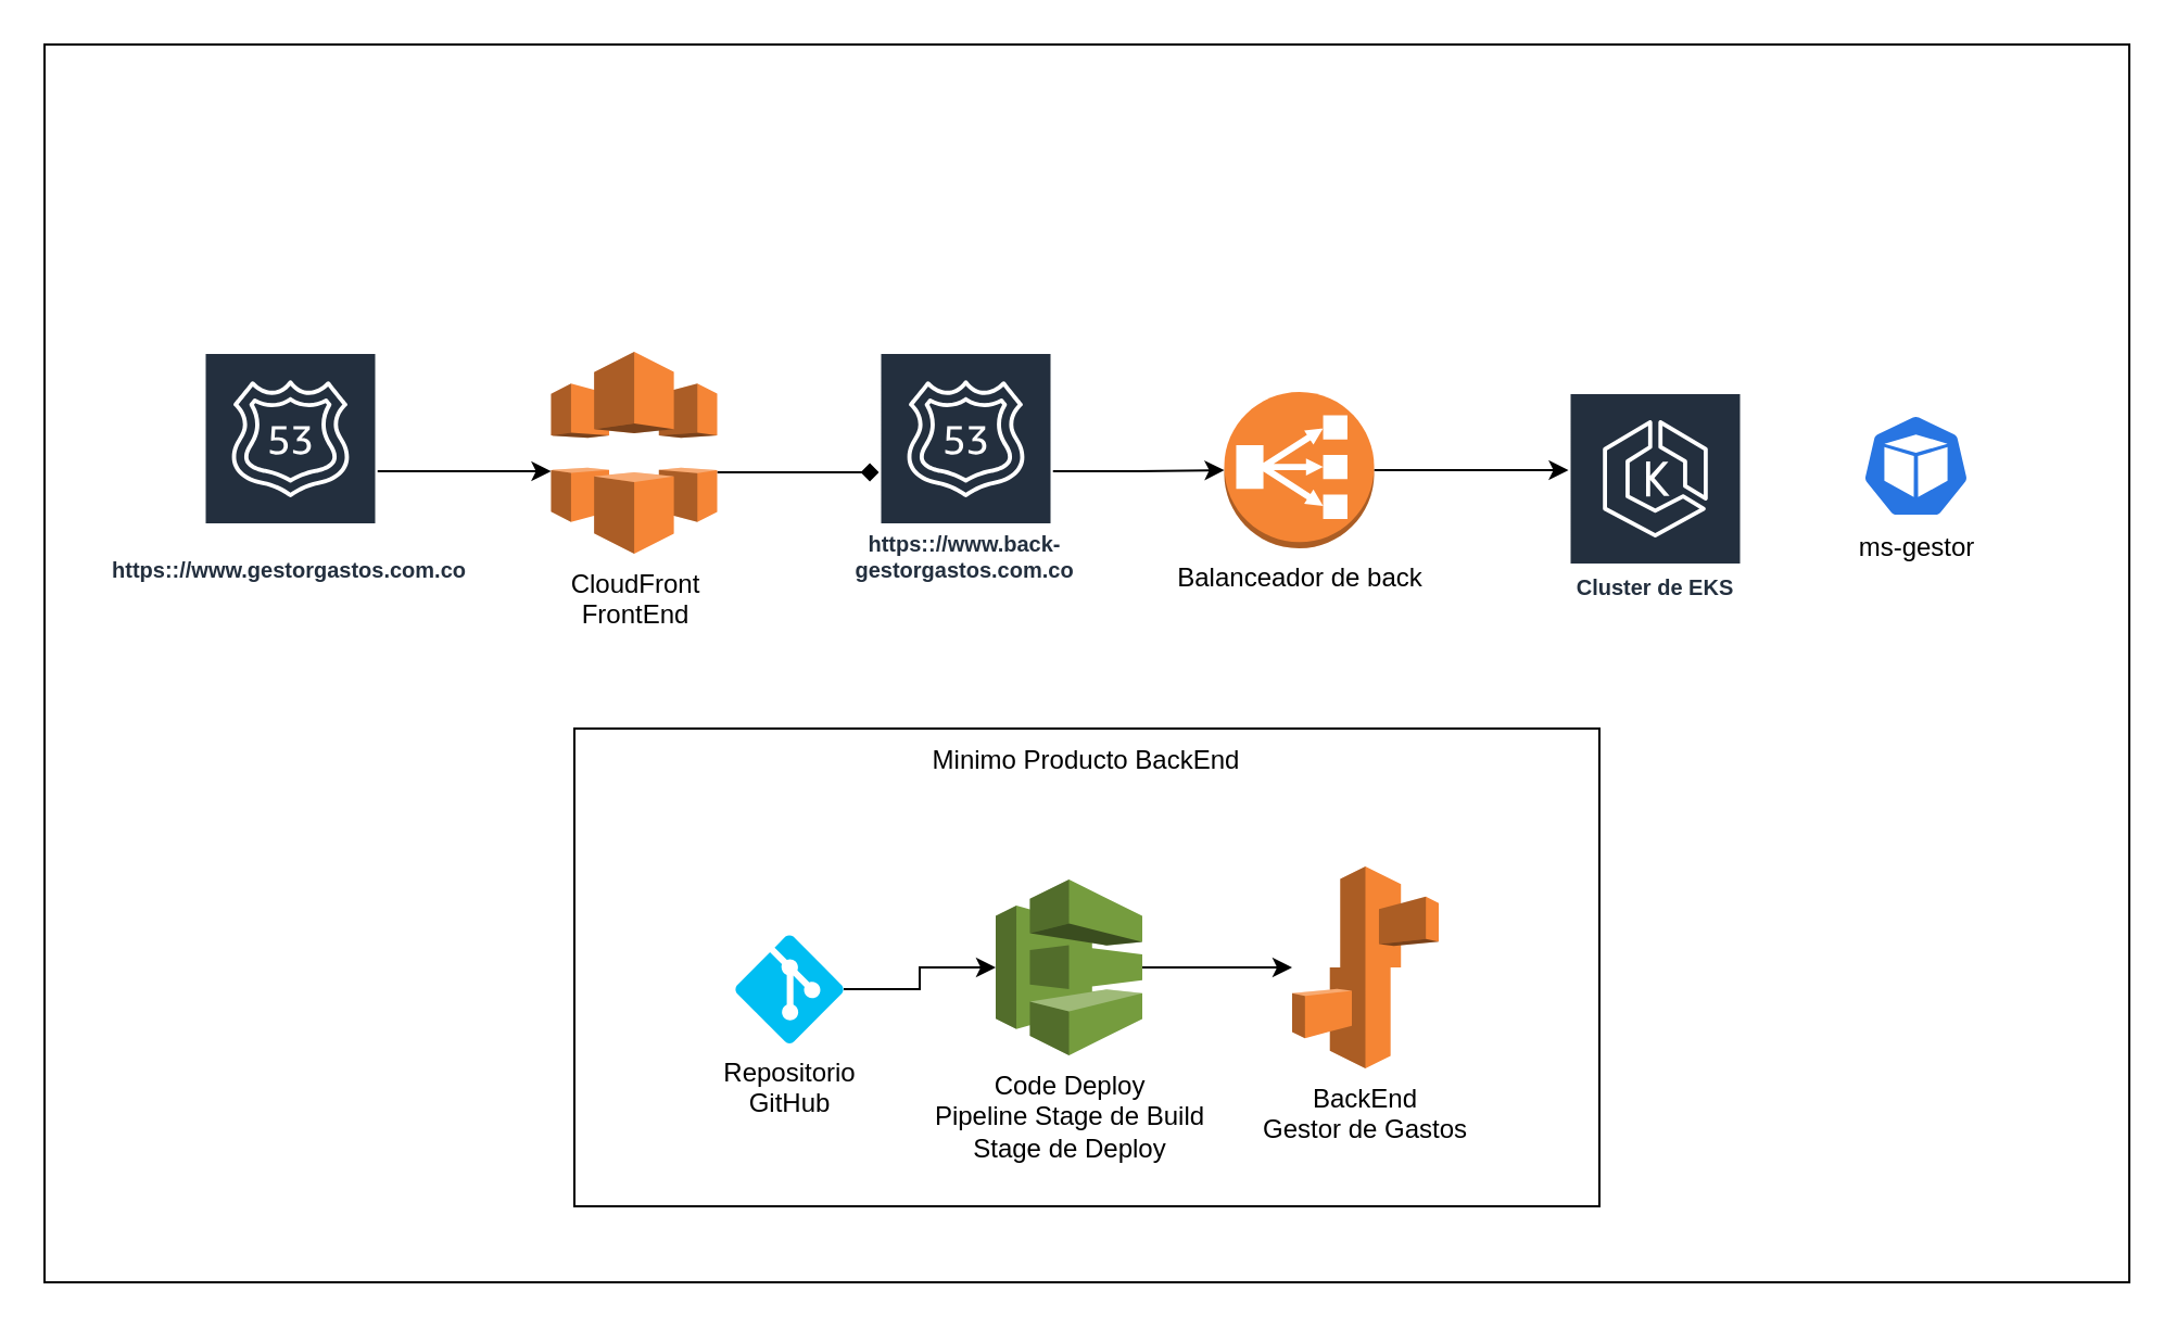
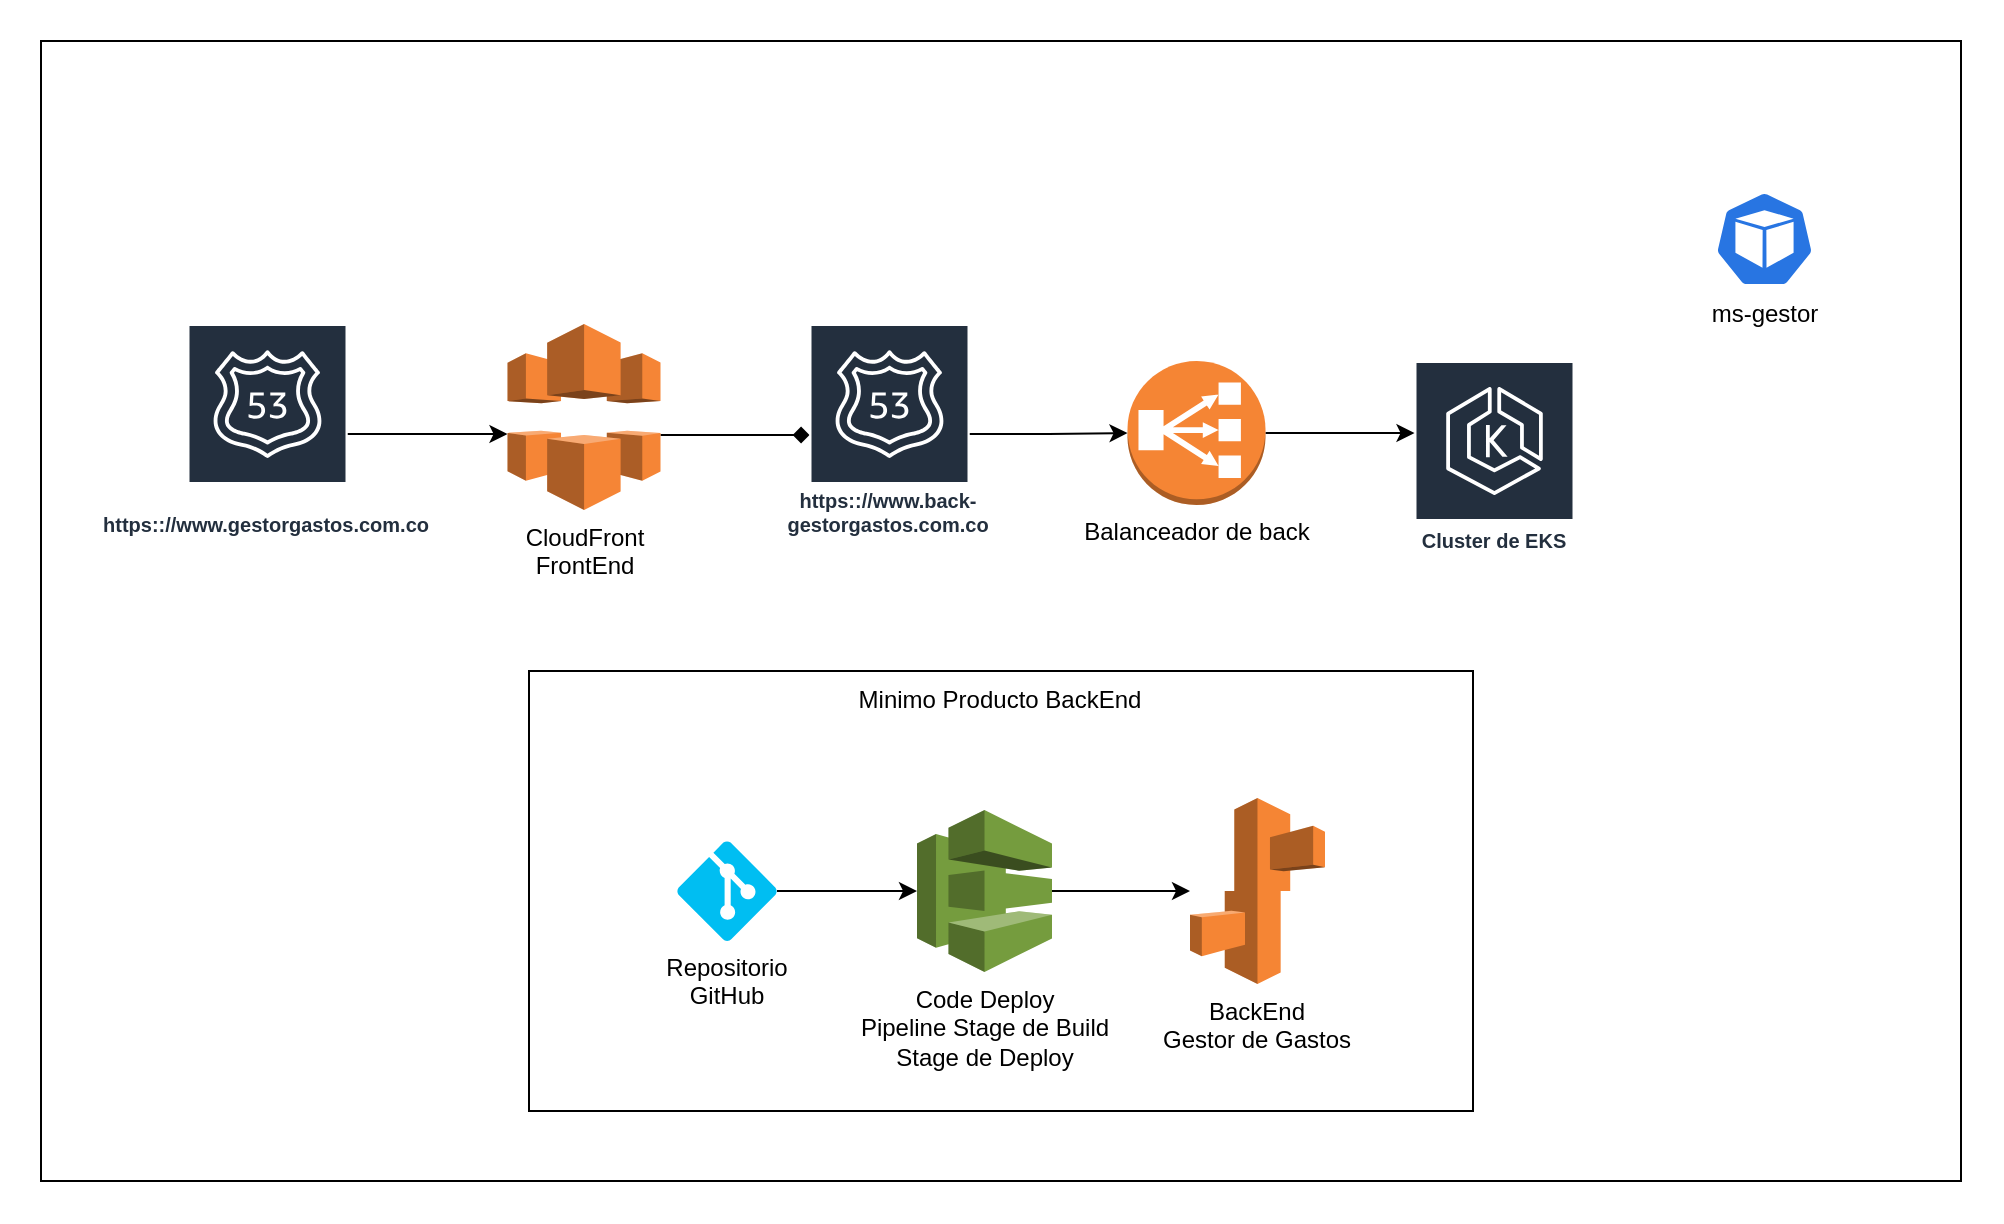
- <mxCell id="14" value="ms-gestor" style="sketch=0;html=1;dashed=0;whitespace=wrap;fillColor=#2875E2;strokeColor=#ffffff;points=[[0.005,0.63,0],[0.1,0.2,0],[0.9,0.2,0],[0.5,0,0],[0.995,0.63,0],[0.72,0.99,0],[0.5,1,0],[0.28,0.99,0]];verticalLabelPosition=bottom;align=center;verticalAlign=top;shape=mxgraph.kubernetes.icon;prIcon=pod" vertex="1" parent="1"><mxGeometry x="856.75" y="190" width="50" height="48" as="geometry" /></mxCell>
+ <mxCell id="14" value="ms-gestor" style="sketch=0;html=1;dashed=0;whitespace=wrap;fillColor=#2875E2;strokeColor=#ffffff;points=[[0.005,0.63,0],[0.1,0.2,0],[0.9,0.2,0],[0.5,0,0],[0.995,0.63,0],[0.72,0.99,0],[0.5,1,0],[0.28,0.99,0]];verticalLabelPosition=bottom;align=center;verticalAlign=top;shape=mxgraph.kubernetes.icon;prIcon=pod" vertex="1" parent="1"><mxGeometry x="856.75" y="95" width="50" height="48" as="geometry" /></mxCell>
- <mxCell id="7" value="Cluster de EKS" style="sketch=0;outlineConnect=0;fontColor=#232F3E;gradientColor=none;strokeColor=#ffffff;fillColor=#232F3E;dashed=0;verticalLabelPosition=middle;verticalAlign=bottom;align=center;html=1;whiteSpace=wrap;fontSize=10;fontStyle=1;spacing=3;shape=mxgraph.aws4.productIcon;prIcon=mxgraph.aws4.eks;" vertex="1" parent="1"><mxGeometry x="721.75" y="180" width="80" height="100" as="geometry" /></mxCell>
+ <mxCell id="7" value="Cluster de EKS" style="sketch=0;outlineConnect=0;fontColor=#232F3E;gradientColor=none;strokeColor=#ffffff;fillColor=#232F3E;dashed=0;verticalLabelPosition=middle;verticalAlign=bottom;align=center;html=1;whiteSpace=wrap;fontSize=10;fontStyle=1;spacing=3;shape=mxgraph.aws4.productIcon;prIcon=mxgraph.aws4.eks;" vertex="1" parent="1"><mxGeometry x="706.75" y="180" width="80" height="100" as="geometry" /></mxCell>
- <mxCell id="17" value="Repositorio&lt;br&gt;GitHub" style="verticalLabelPosition=bottom;html=1;verticalAlign=top;align=center;strokeColor=none;fillColor=#00BEF2;shape=mxgraph.azure.git_repository;" vertex="1" parent="1"><mxGeometry x="338" y="430" width="50" height="50" as="geometry" /></mxCell>
+ <mxCell id="17" value="Repositorio&lt;br&gt;GitHub" style="verticalLabelPosition=bottom;html=1;verticalAlign=top;align=center;strokeColor=none;fillColor=#00BEF2;shape=mxgraph.azure.git_repository;" vertex="1" parent="1"><mxGeometry x="338" y="420" width="50" height="50" as="geometry" /></mxCell>
